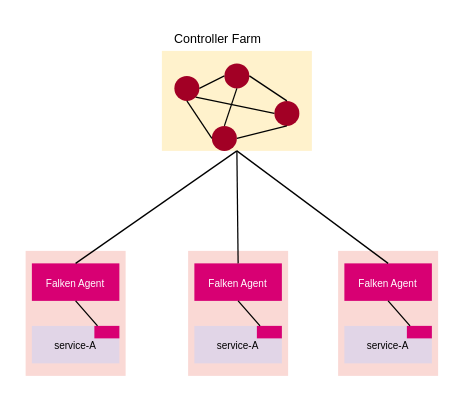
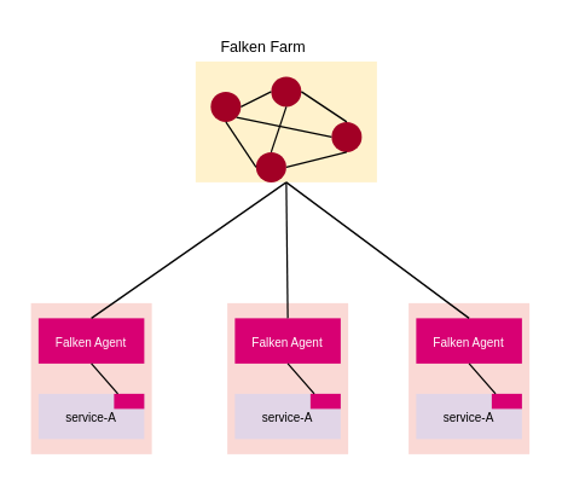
- <mxCell id="16" value="&lt;font style=&quot;font-size: 10px&quot;&gt;Controller Farm&lt;/font&gt;" style="text;html=1;strokeColor=none;fillColor=none;align=center;verticalAlign=middle;whiteSpace=wrap;rounded=0;" parent="1" vertex="1"><mxGeometry x="129" y="20" width="90" height="20" as="geometry" /></mxCell>
+ <mxCell id="16" value="&lt;font style=&quot;font-size: 10px&quot;&gt;Falken Farm&lt;/font&gt;" style="text;html=1;strokeColor=none;fillColor=none;align=center;verticalAlign=middle;whiteSpace=wrap;rounded=0;" parent="1" vertex="1"><mxGeometry x="129" y="20" width="90" height="20" as="geometry" /></mxCell>
